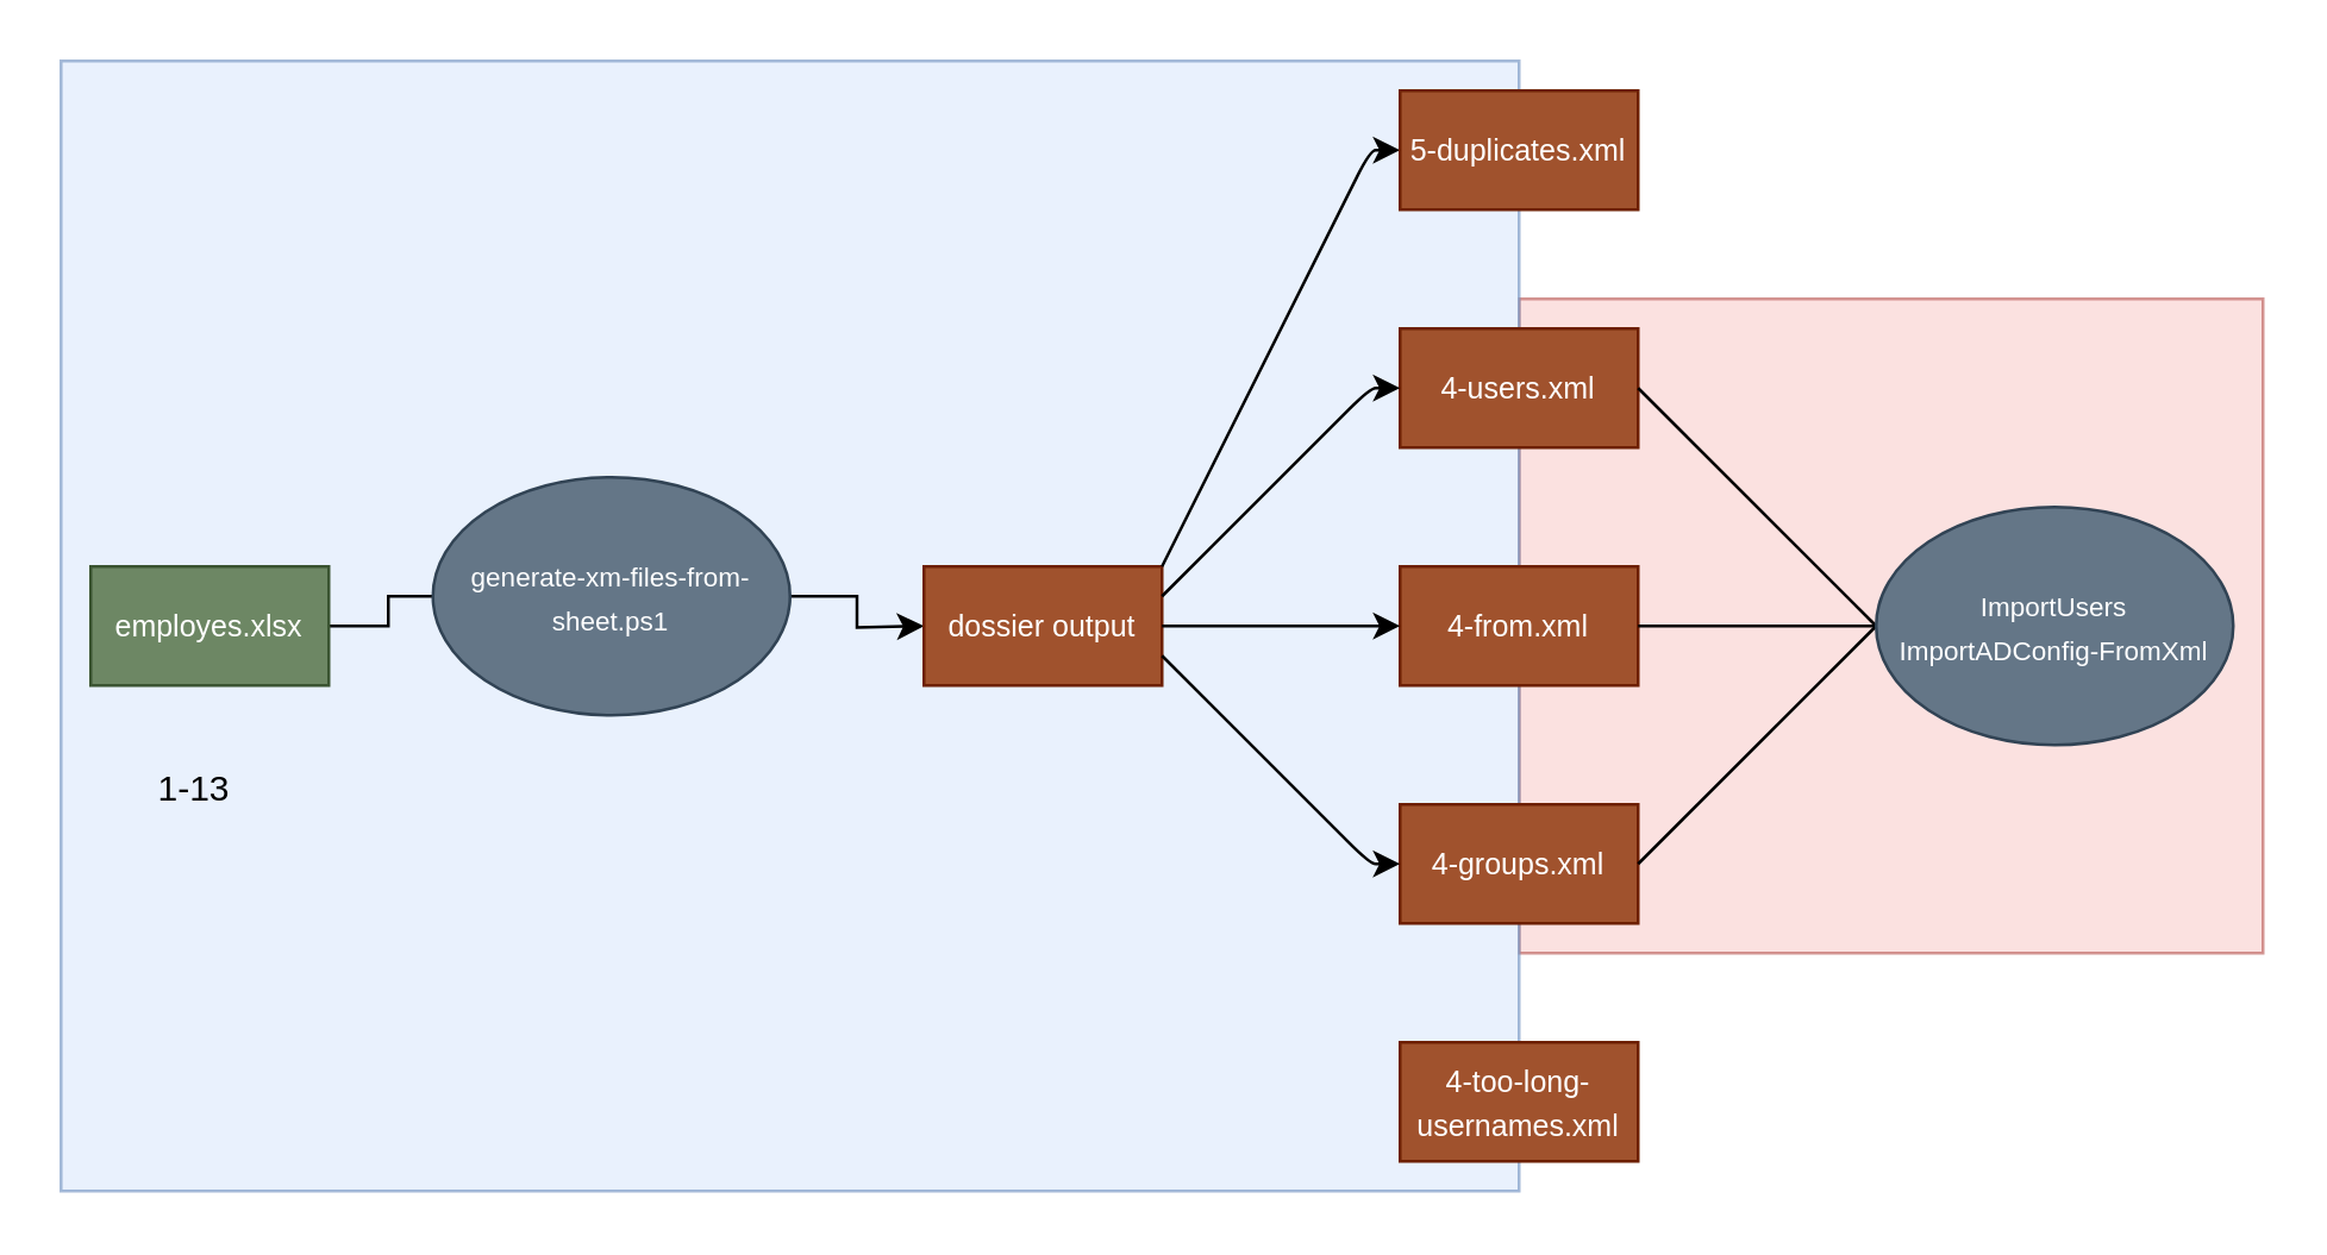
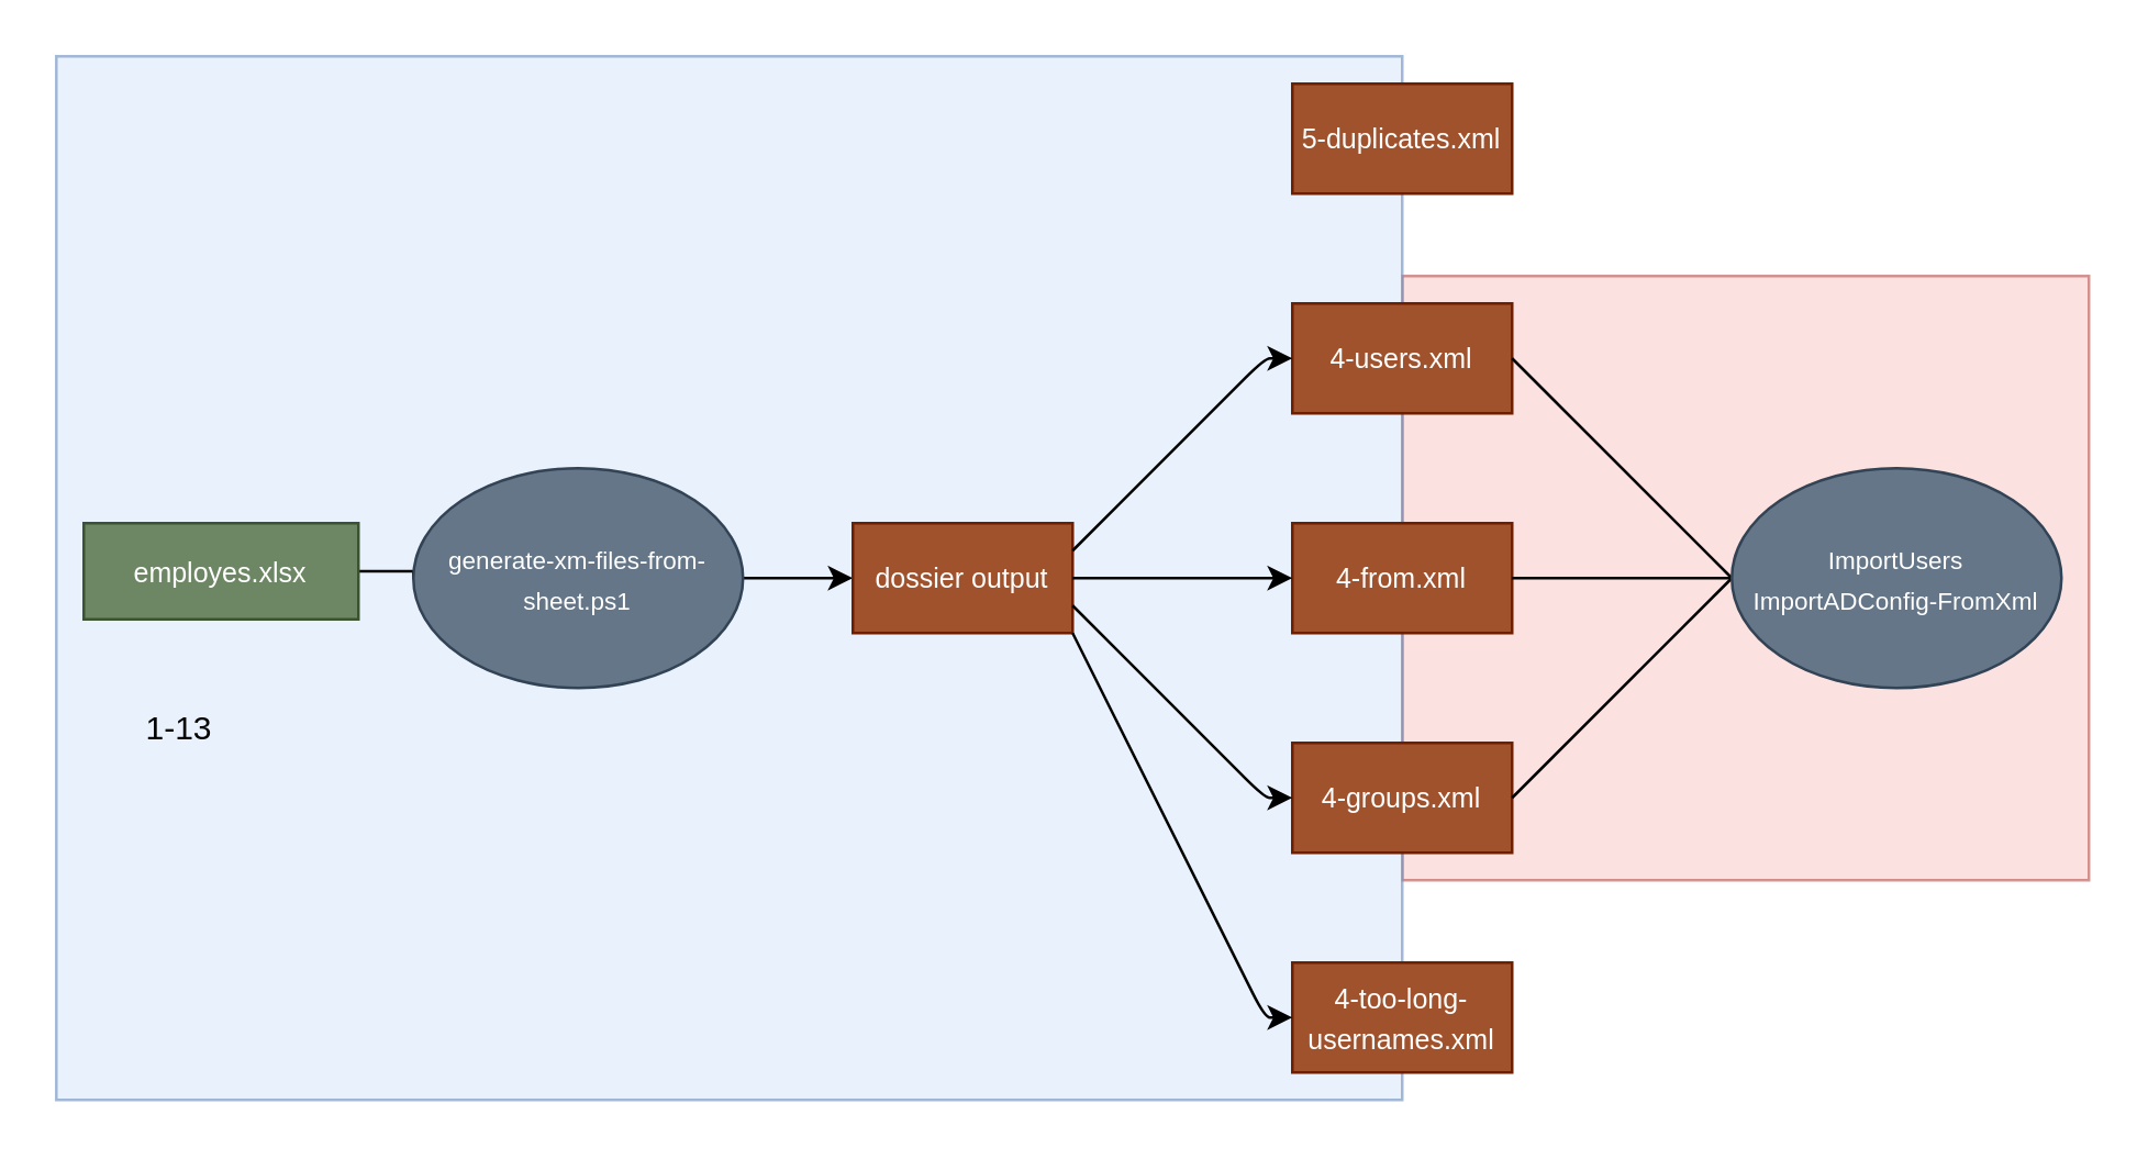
- <mxCell id="17" value="" style="endArrow=classic;html=1;entryX=0;entryY=0.5;entryDx=0;entryDy=0;exitX=1;exitY=0;exitDx=0;exitDy=0;strokeColor=#000000;" parent="1" source="8" target="20" edge="1"><mxGeometry width="50" height="50" relative="1" as="geometry"><mxPoint x="330" y="130" as="sourcePoint" /><mxPoint x="410" y="70" as="targetPoint" /><Array as="points"><mxPoint x="460" y="50" /></Array></mxGeometry></mxCell>
- <mxCell id="7" value="&lt;font style=&quot;font-size: 9px&quot;&gt;generate-xm-files-from-sheet.ps1&lt;/font&gt;" style="ellipse;whiteSpace=wrap;html=1;fillColor=#647687;strokeColor=#314354;fontColor=#ffffff;" parent="1" vertex="1"><mxGeometry x="145" y="160" width="120" height="80" as="geometry" /></mxCell>
+ <mxCell id="7" value="&lt;font style=&quot;font-size: 9px&quot;&gt;generate-xm-files-from-sheet.ps1&lt;/font&gt;" style="ellipse;whiteSpace=wrap;html=1;fillColor=#647687;strokeColor=#314354;fontColor=#ffffff;" parent="1" vertex="1"><mxGeometry x="150" y="170" width="120" height="80" as="geometry" /></mxCell>
- <mxCell id="5" value="&lt;font style=&quot;font-size: 10px&quot;&gt;employes.xlsx&lt;/font&gt;" style="rounded=0;whiteSpace=wrap;html=1;fillColor=#6d8764;strokeColor=#3A5431;fontColor=#ffffff;" parent="1" vertex="1"><mxGeometry x="30" y="190" width="80" height="40" as="geometry" /></mxCell>
+ <mxCell id="5" value="&lt;font style=&quot;font-size: 10px&quot;&gt;employes.xlsx&lt;/font&gt;" style="rounded=0;whiteSpace=wrap;html=1;fillColor=#6d8764;strokeColor=#3A5431;fontColor=#ffffff;" parent="1" vertex="1"><mxGeometry x="30" y="190" width="100" height="35" as="geometry" /></mxCell>
+ <mxCell id="18" value="" style="endArrow=classic;html=1;entryX=0;entryY=0.5;entryDx=0;entryDy=0;exitX=1;exitY=1;exitDx=0;exitDy=0;strokeColor=#000000;" parent="1" source="8" target="16" edge="1"><mxGeometry width="50" height="50" relative="1" as="geometry"><mxPoint x="380" y="260" as="sourcePoint" /><mxPoint x="320" y="270" as="targetPoint" /><Array as="points"><mxPoint x="460" y="370" /></Array></mxGeometry></mxCell>
